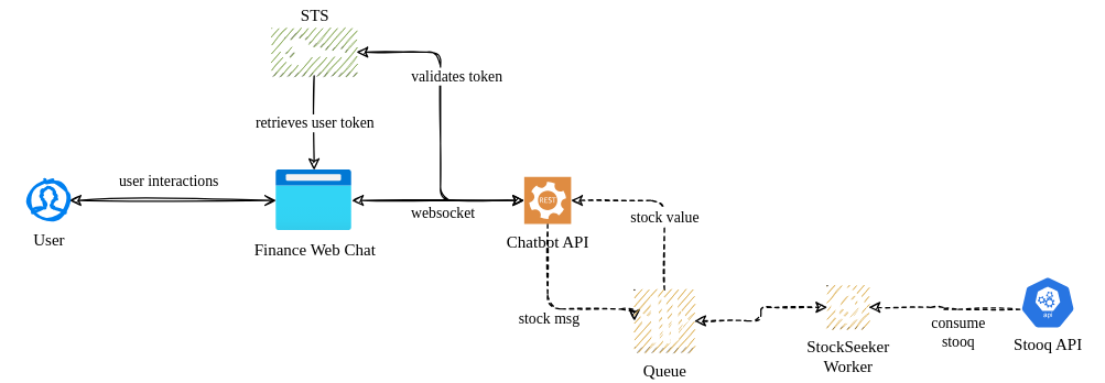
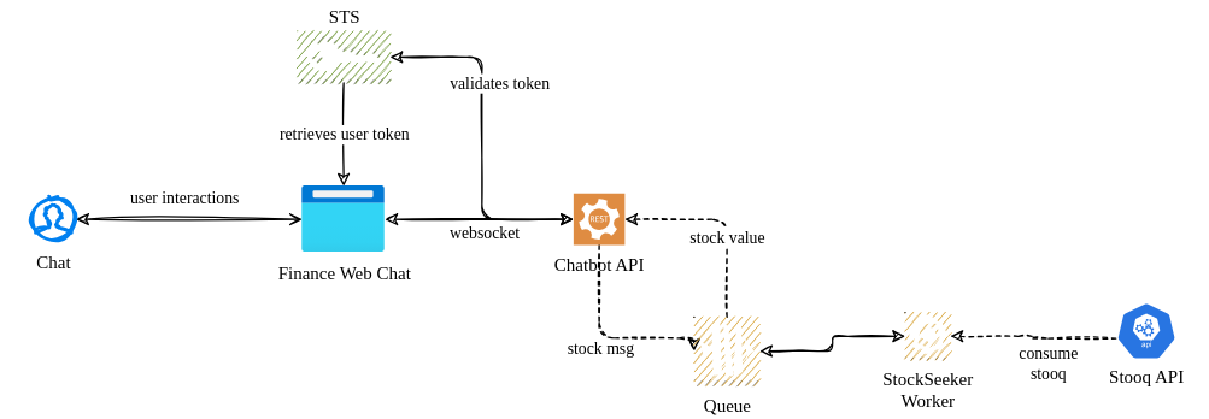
- <mxCell id="4" value="User" style="html=1;verticalLabelPosition=bottom;align=center;labelBackgroundColor=none;verticalAlign=top;strokeWidth=2;strokeColor=#0080F0;shadow=0;dashed=0;shape=mxgraph.ios7.icons.user;sketch=1;fontFamily=Comic Sans MS;" vertex="1" parent="1"><mxGeometry x="20" y="130" width="30" height="30" as="geometry" /></mxCell>
+ <mxCell id="4" value="Chat" style="html=1;verticalLabelPosition=bottom;align=center;labelBackgroundColor=none;verticalAlign=top;strokeWidth=2;strokeColor=#0080F0;shadow=0;dashed=0;shape=mxgraph.ios7.icons.user;sketch=1;fontFamily=Comic Sans MS;" vertex="1" parent="1"><mxGeometry x="20" y="130" width="30" height="30" as="geometry" /></mxCell>
- <mxCell id="15" style="edgeStyle=orthogonalEdgeStyle;rounded=1;sketch=1;orthogonalLoop=1;jettySize=auto;html=1;exitX=1;exitY=0.5;exitDx=0;exitDy=0;exitPerimeter=0;entryX=0;entryY=0.5;entryDx=0;entryDy=0;entryPerimeter=0;dashed=1;startArrow=classic;startFill=1;fontFamily=Comic Sans MS;" edge="1" parent="1" source="18" target="21"><mxGeometry relative="1" as="geometry" /></mxCell>
+ <mxCell id="15" style="edgeStyle=orthogonalEdgeStyle;rounded=1;sketch=1;orthogonalLoop=1;jettySize=auto;html=1;exitX=1;exitY=0.5;exitDx=0;exitDy=0;exitPerimeter=0;entryX=0;entryY=0.5;entryDx=0;entryDy=0;entryPerimeter=0;dashed=0;startArrow=classic;startFill=1;fontFamily=Comic Sans MS;" edge="1" parent="1" source="18" target="21"><mxGeometry relative="1" as="geometry" /></mxCell>
